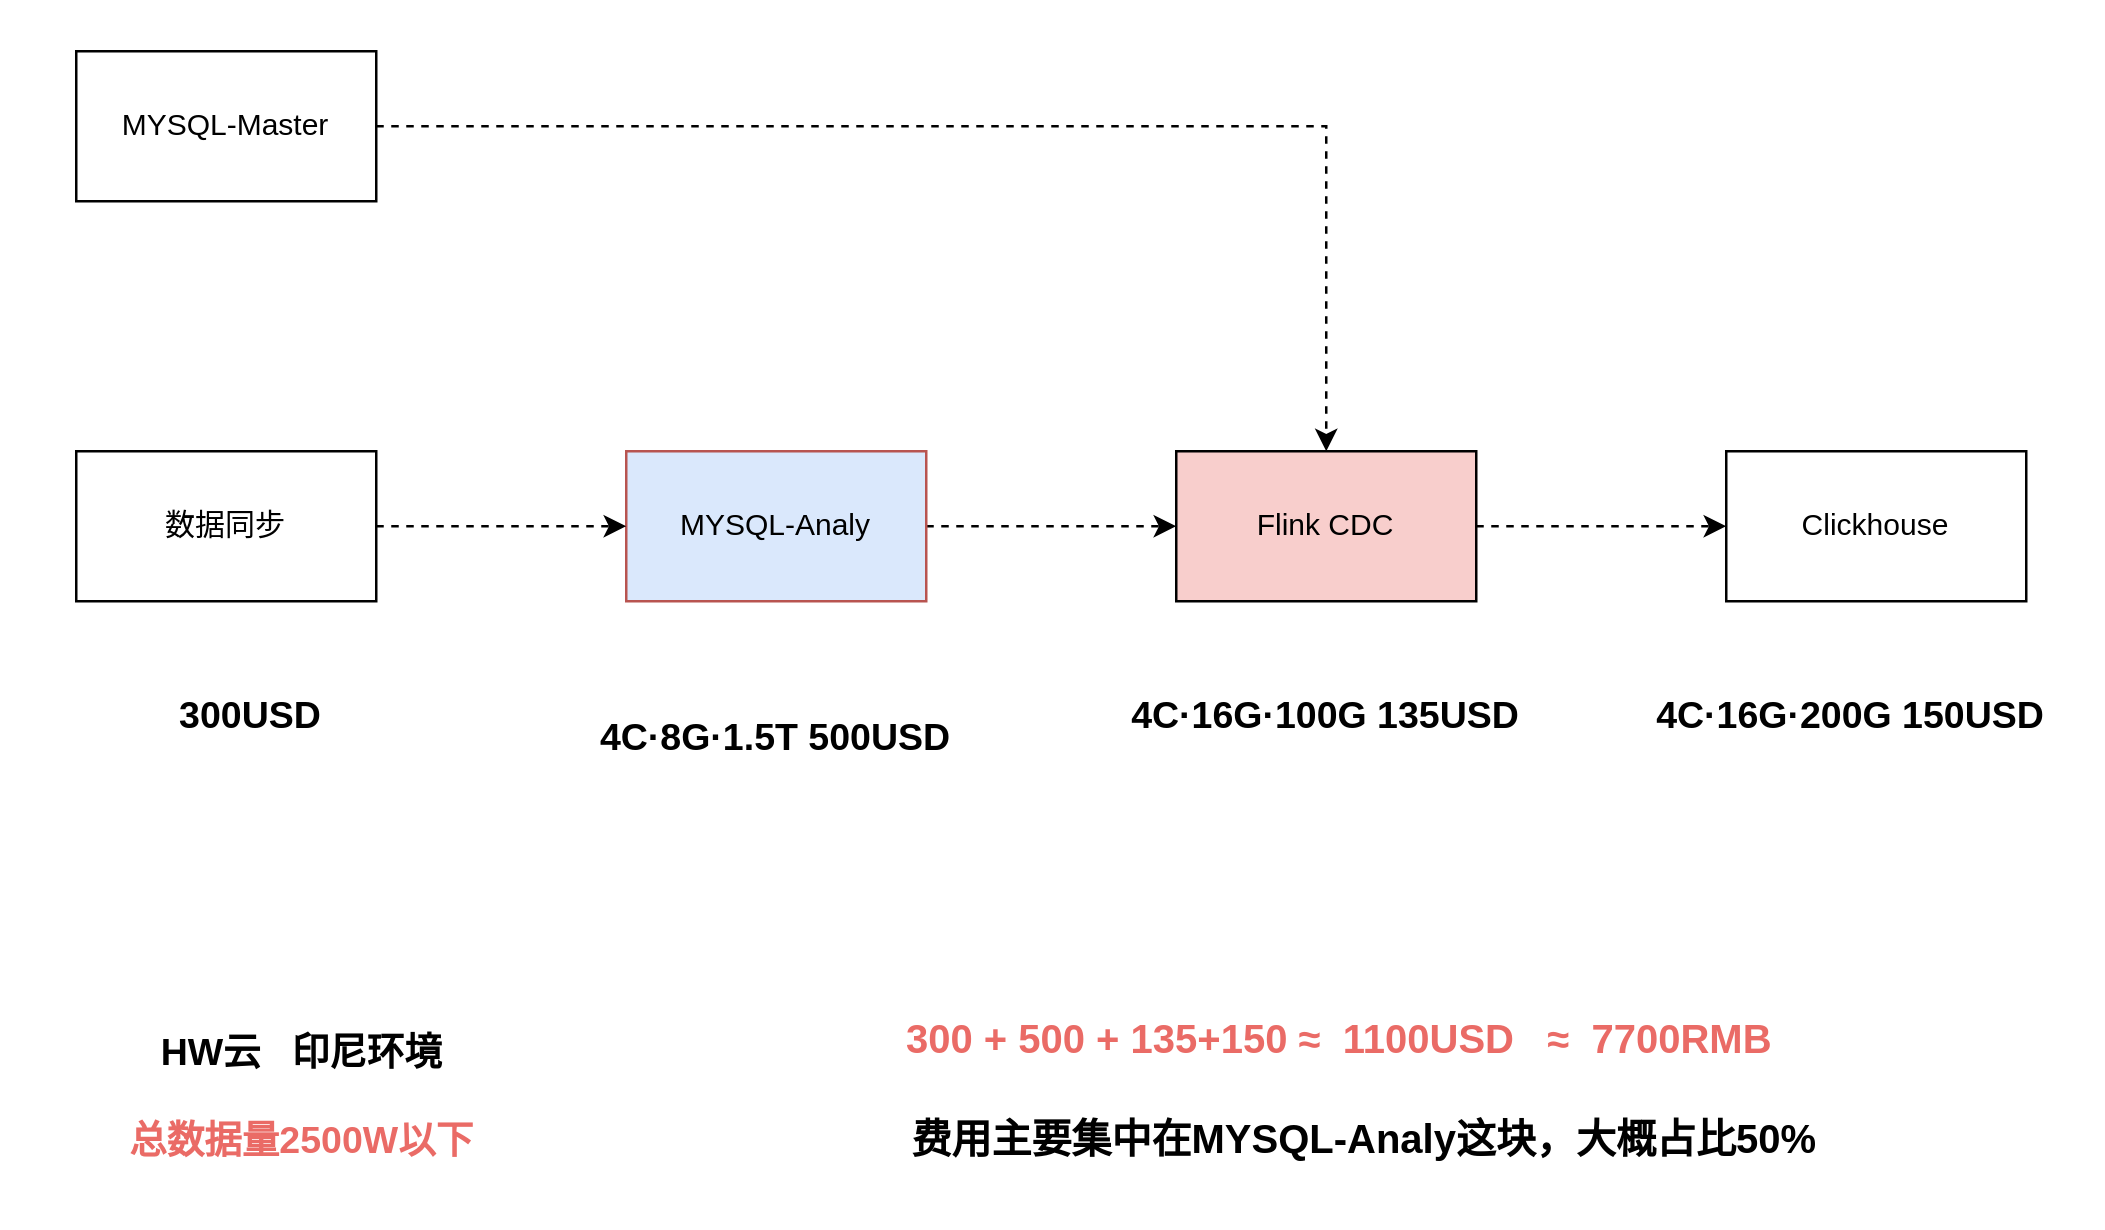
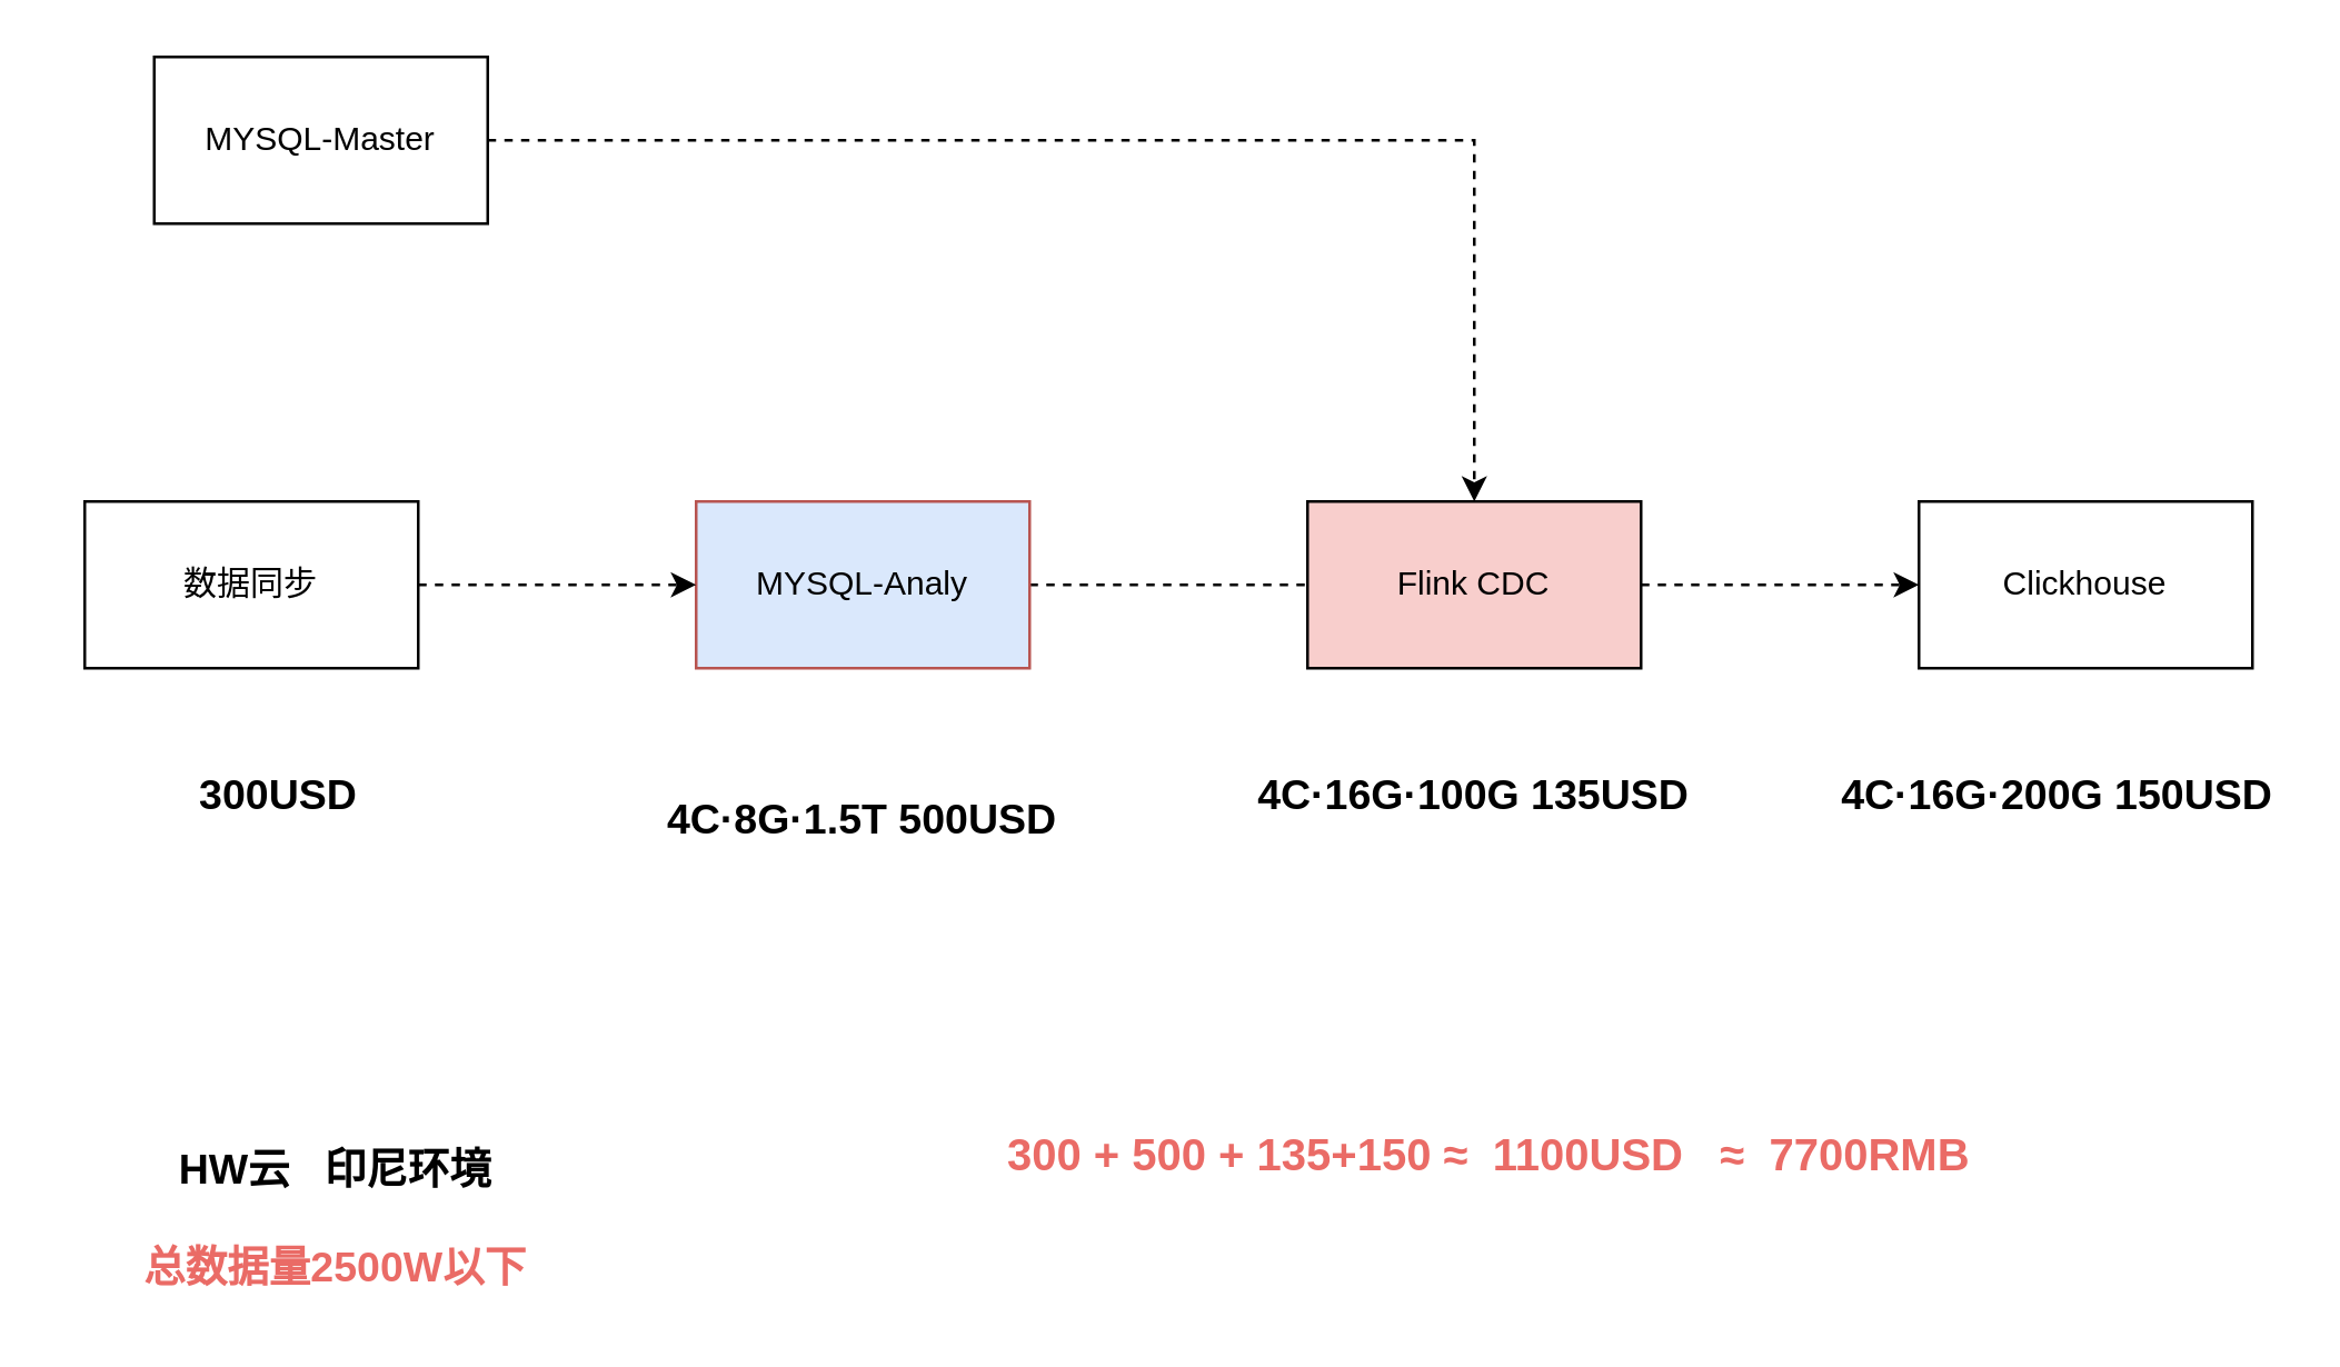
- <mxCell id="3" value="MYSQL-Master" style="rounded=0;whiteSpace=wrap;html=1;" vertex="1" parent="1"><mxGeometry x="30" y="20" width="120" height="60" as="geometry" /></mxCell>
+ <mxCell id="3" value="MYSQL-Master" style="rounded=0;whiteSpace=wrap;html=1;" vertex="1" parent="1"><mxGeometry x="55" y="20" width="120" height="60" as="geometry" /></mxCell>
- <mxCell id="4" value="" style="edgeStyle=orthogonalEdgeStyle;rounded=0;orthogonalLoop=1;jettySize=auto;html=1;dashed=1;" edge="1" parent="1" source="5" target="7"><mxGeometry relative="1" as="geometry" /></mxCell>
+ <mxCell id="4" value="" style="edgeStyle=orthogonalEdgeStyle;rounded=0;orthogonalLoop=1;jettySize=auto;html=1;dashed=1;endArrow=none;" edge="1" parent="1" source="5" target="7"><mxGeometry relative="1" as="geometry" /></mxCell>
- <mxCell id="16" value="费用主要集中在MYSQL-Analy这块，大概占比50%" style="text;html=1;align=center;verticalAlign=middle;resizable=0;points=[];autosize=1;strokeColor=none;fillColor=none;fontStyle=1;fontSize=16;" vertex="1" parent="1"><mxGeometry x="350" y="440" width="390" height="30" as="geometry" /></mxCell>
